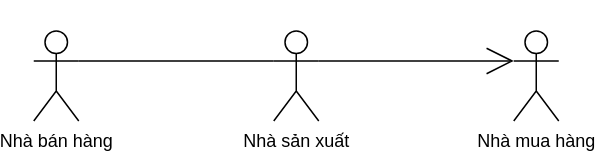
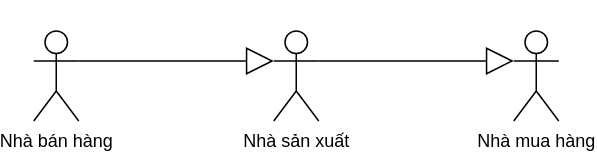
- <mxCell id="7" value="" style="endArrow=none;endSize=16;endFill=0;html=1;rounded=0;exitX=1;exitY=0.333;exitDx=0;exitDy=0;exitPerimeter=0;entryX=0;entryY=0.333;entryDx=0;entryDy=0;entryPerimeter=0;" parent="2" source="6" target="4" edge="1"><mxGeometry width="160" relative="1" as="geometry"><mxPoint x="200" y="30" as="sourcePoint" /><mxPoint x="330" y="30" as="targetPoint" /><Array as="points"><mxPoint x="130" y="20" /></Array></mxGeometry></mxCell>
+ <mxCell id="7" value="" style="endArrow=block;endSize=16;endFill=0;html=1;rounded=0;exitX=1;exitY=0.333;exitDx=0;exitDy=0;exitPerimeter=0;entryX=0;entryY=0.333;entryDx=0;entryDy=0;entryPerimeter=0;" parent="2" source="6" target="4" edge="1"><mxGeometry width="160" relative="1" as="geometry"><mxPoint x="200" y="30" as="sourcePoint" /><mxPoint x="330" y="30" as="targetPoint" /><Array as="points"><mxPoint x="130" y="20" /></Array></mxGeometry></mxCell>
- <mxCell id="5" value="" style="endArrow=open;endSize=16;endFill=0;html=1;rounded=0;exitX=1;exitY=0.333;exitDx=0;exitDy=0;exitPerimeter=0;entryX=0;entryY=0.333;entryDx=0;entryDy=0;entryPerimeter=0;" parent="2" source="4" target="3" edge="1"><mxGeometry width="160" relative="1" as="geometry"><mxPoint x="160" y="360" as="sourcePoint" /><mxPoint x="120" y="160" as="targetPoint" /></mxGeometry></mxCell>
+ <mxCell id="5" value="" style="endArrow=block;endSize=16;endFill=0;html=1;rounded=0;exitX=1;exitY=0.333;exitDx=0;exitDy=0;exitPerimeter=0;entryX=0;entryY=0.333;entryDx=0;entryDy=0;entryPerimeter=0;" parent="2" source="4" target="3" edge="1"><mxGeometry width="160" relative="1" as="geometry"><mxPoint x="160" y="360" as="sourcePoint" /><mxPoint x="120" y="160" as="targetPoint" /></mxGeometry></mxCell>
